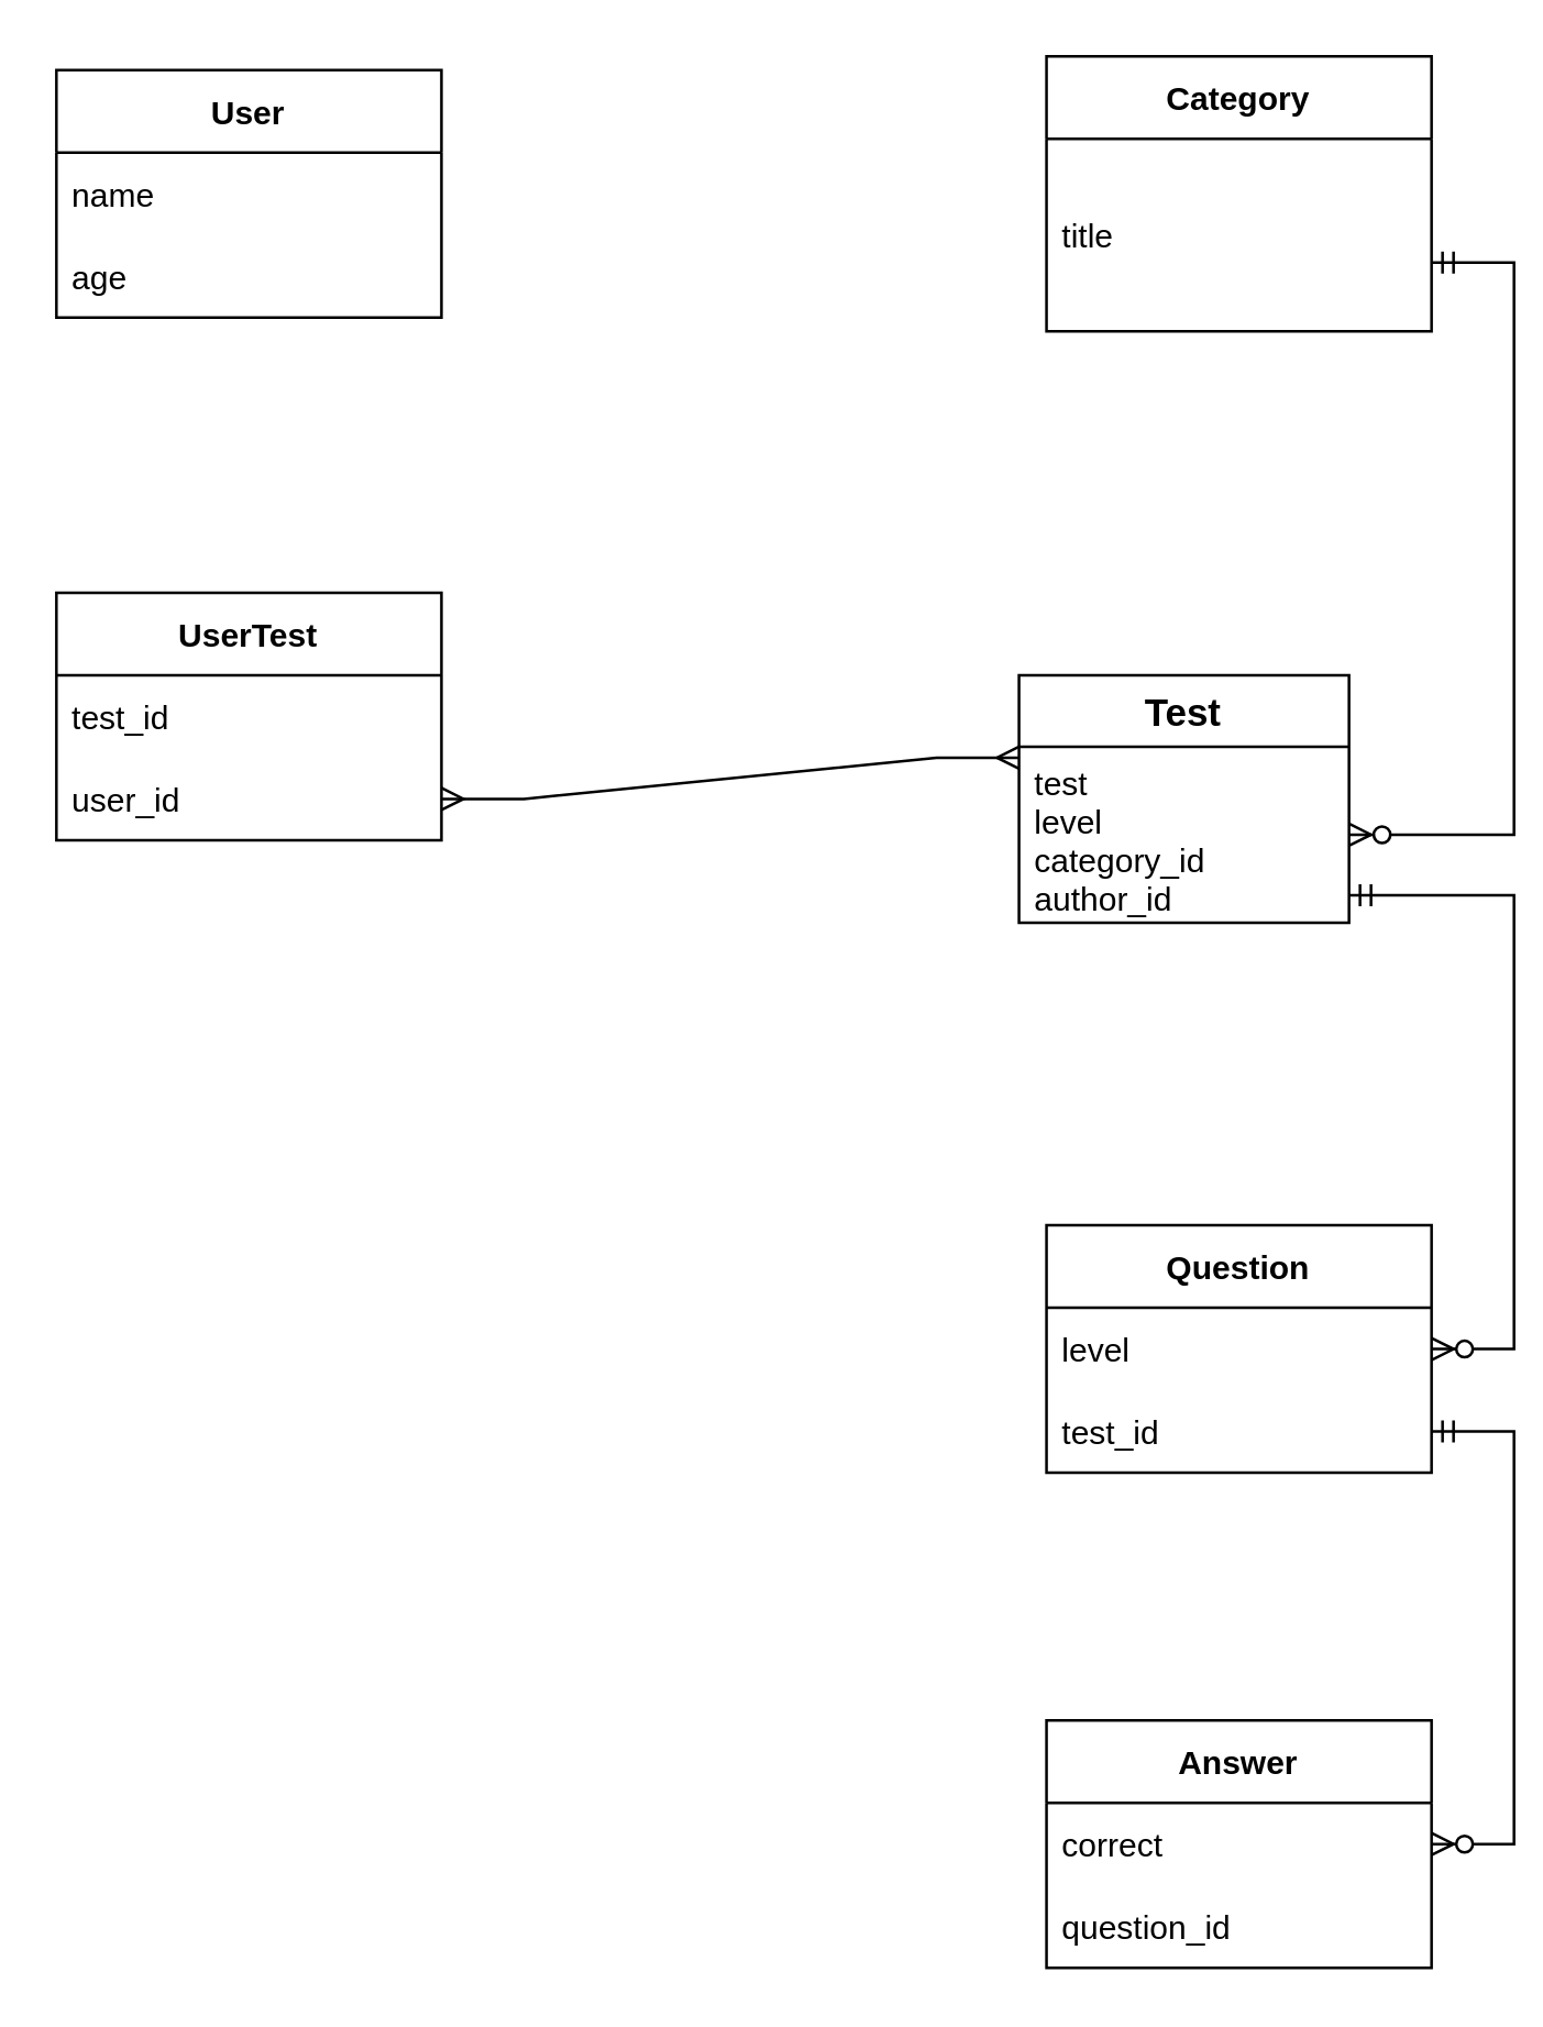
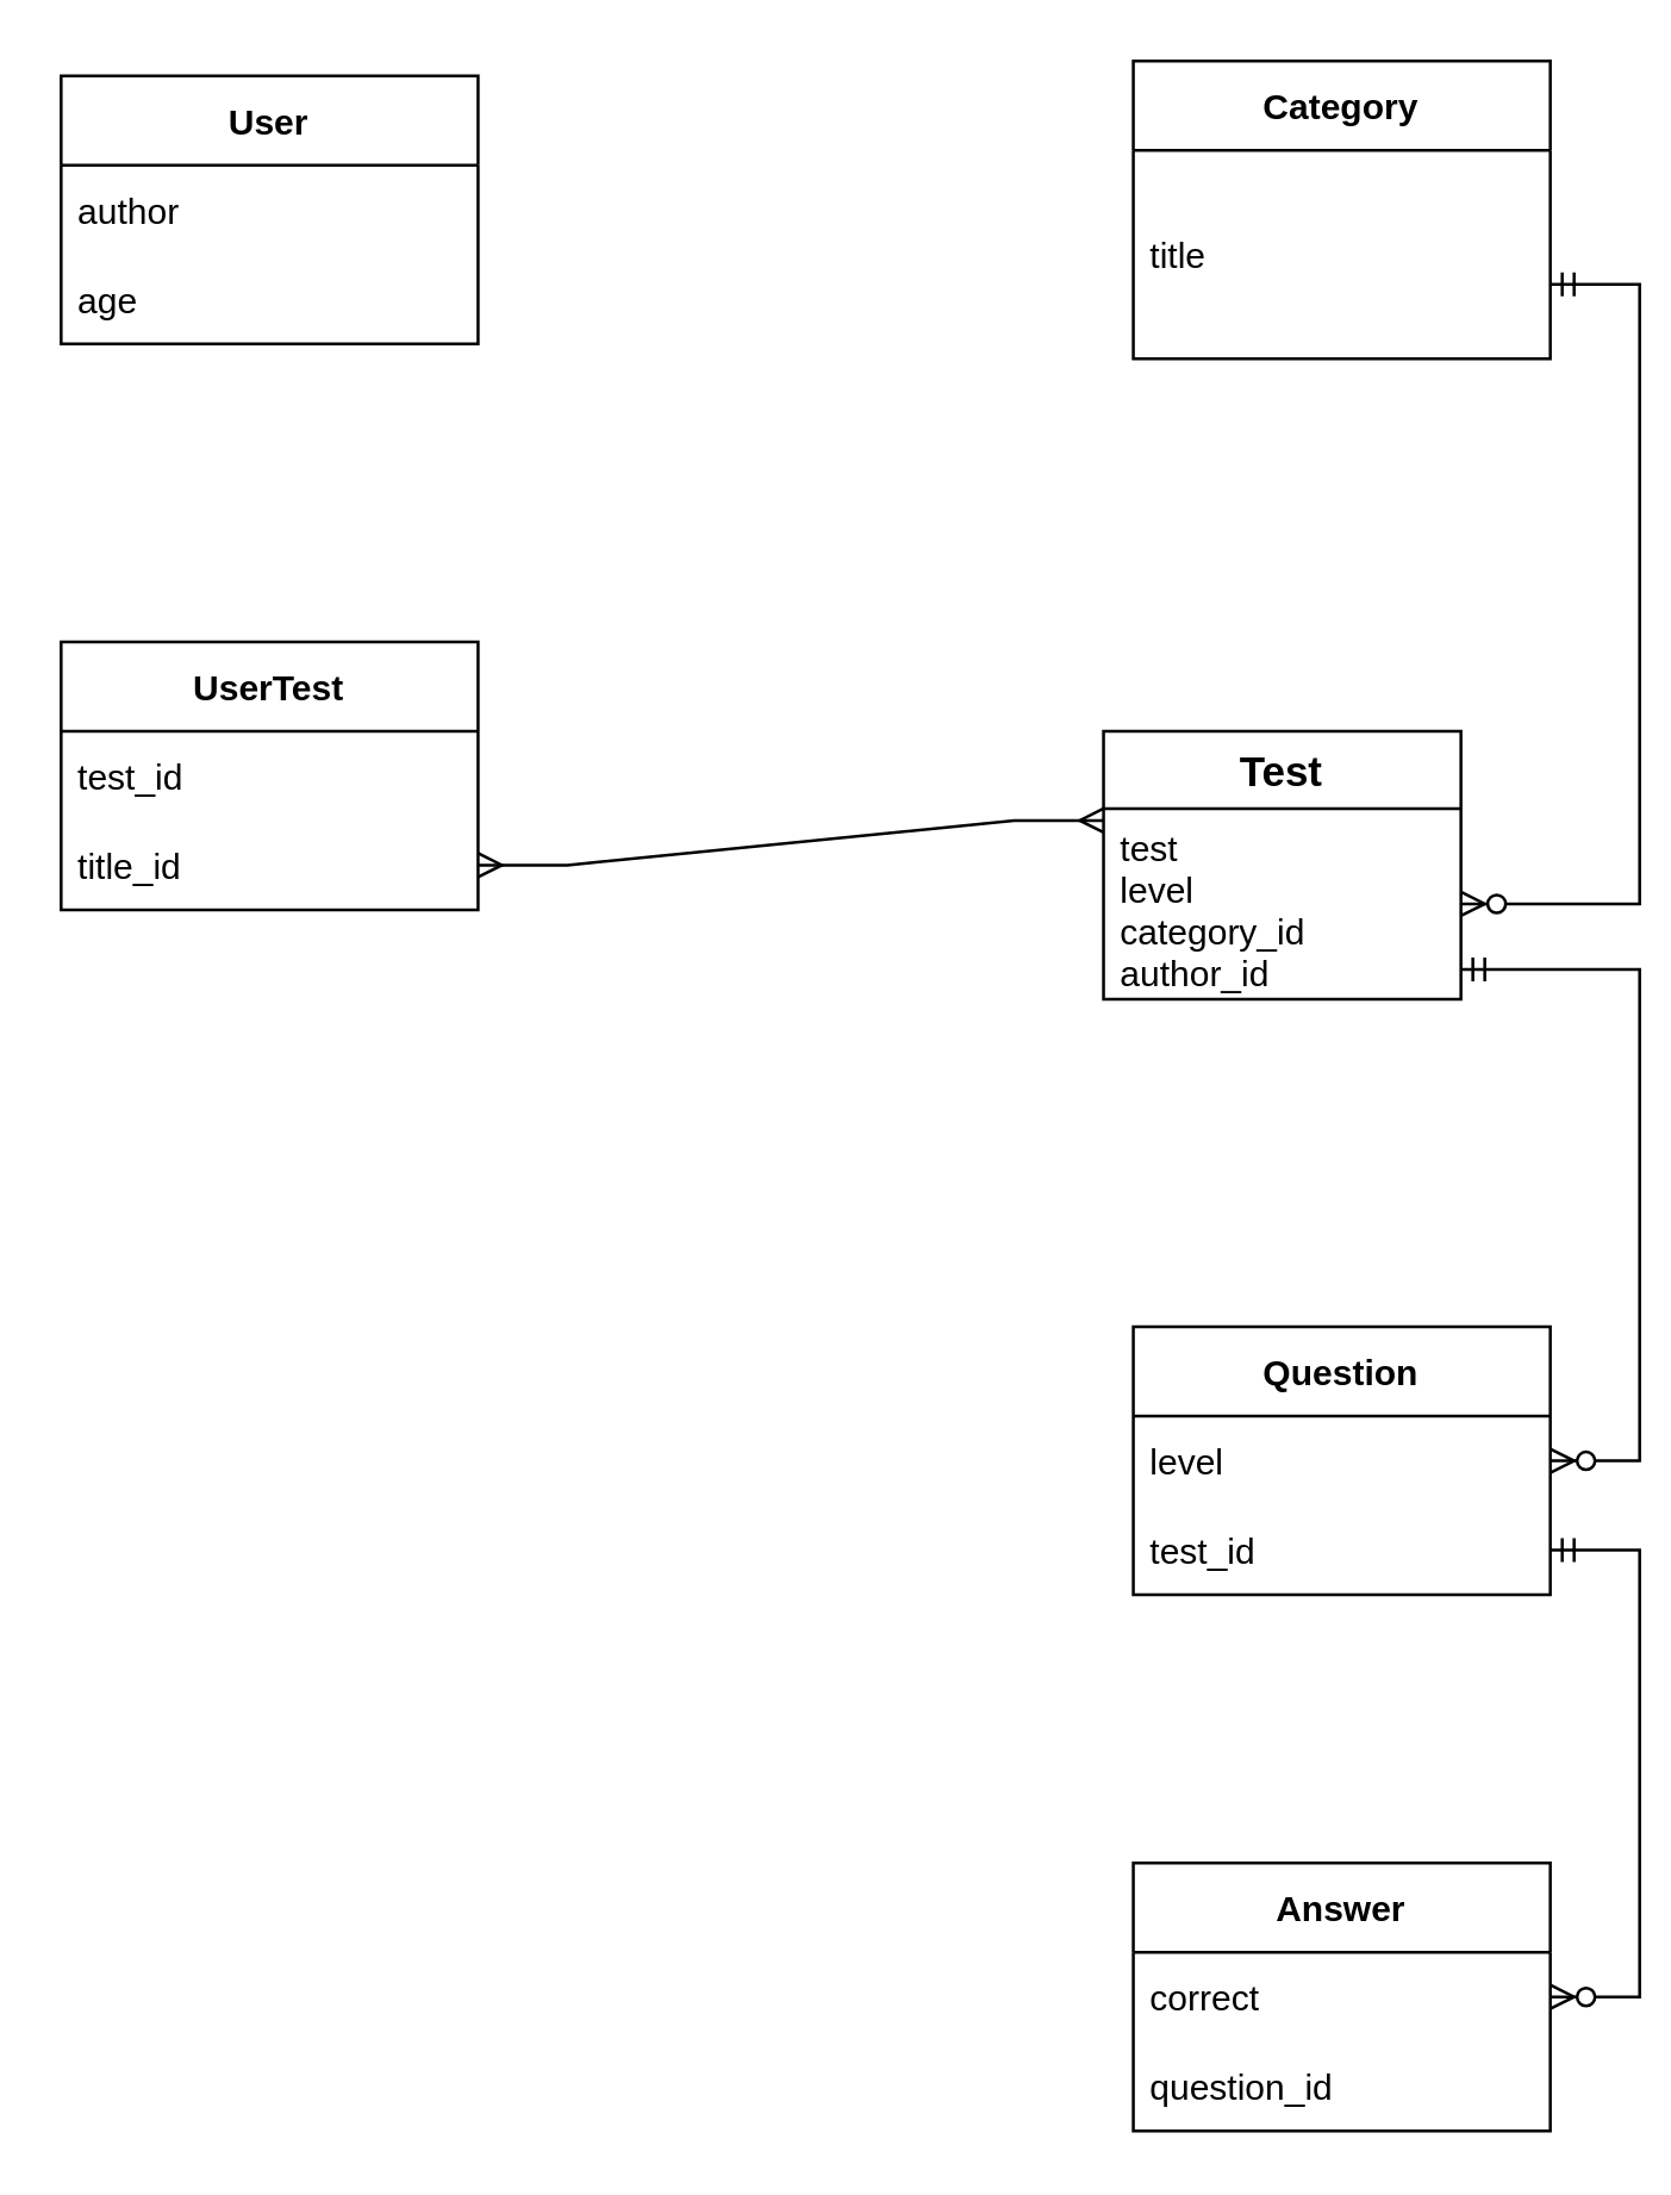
- <mxCell id="3" value="name" style="text;strokeColor=none;fillColor=none;align=left;verticalAlign=middle;spacingLeft=4;spacingRight=4;overflow=hidden;points=[[0,0.5],[1,0.5]];portConstraint=eastwest;rotatable=0;" parent="2" vertex="1"><mxGeometry y="30" width="140" height="30" as="geometry" /></mxCell>
+ <mxCell id="3" value="author" style="text;strokeColor=none;fillColor=none;align=left;verticalAlign=middle;spacingLeft=4;spacingRight=4;overflow=hidden;points=[[0,0.5],[1,0.5]];portConstraint=eastwest;rotatable=0;" parent="2" vertex="1"><mxGeometry y="30" width="140" height="30" as="geometry" /></mxCell>
- <mxCell id="15" value="user_id" style="text;strokeColor=none;fillColor=none;align=left;verticalAlign=middle;spacingLeft=4;spacingRight=4;overflow=hidden;points=[[0,0.5],[1,0.5]];portConstraint=eastwest;rotatable=0;" parent="13" vertex="1"><mxGeometry y="60" width="140" height="30" as="geometry" /></mxCell>
+ <mxCell id="15" value="title_id" style="text;strokeColor=none;fillColor=none;align=left;verticalAlign=middle;spacingLeft=4;spacingRight=4;overflow=hidden;points=[[0,0.5],[1,0.5]];portConstraint=eastwest;rotatable=0;" parent="13" vertex="1"><mxGeometry y="60" width="140" height="30" as="geometry" /></mxCell>
